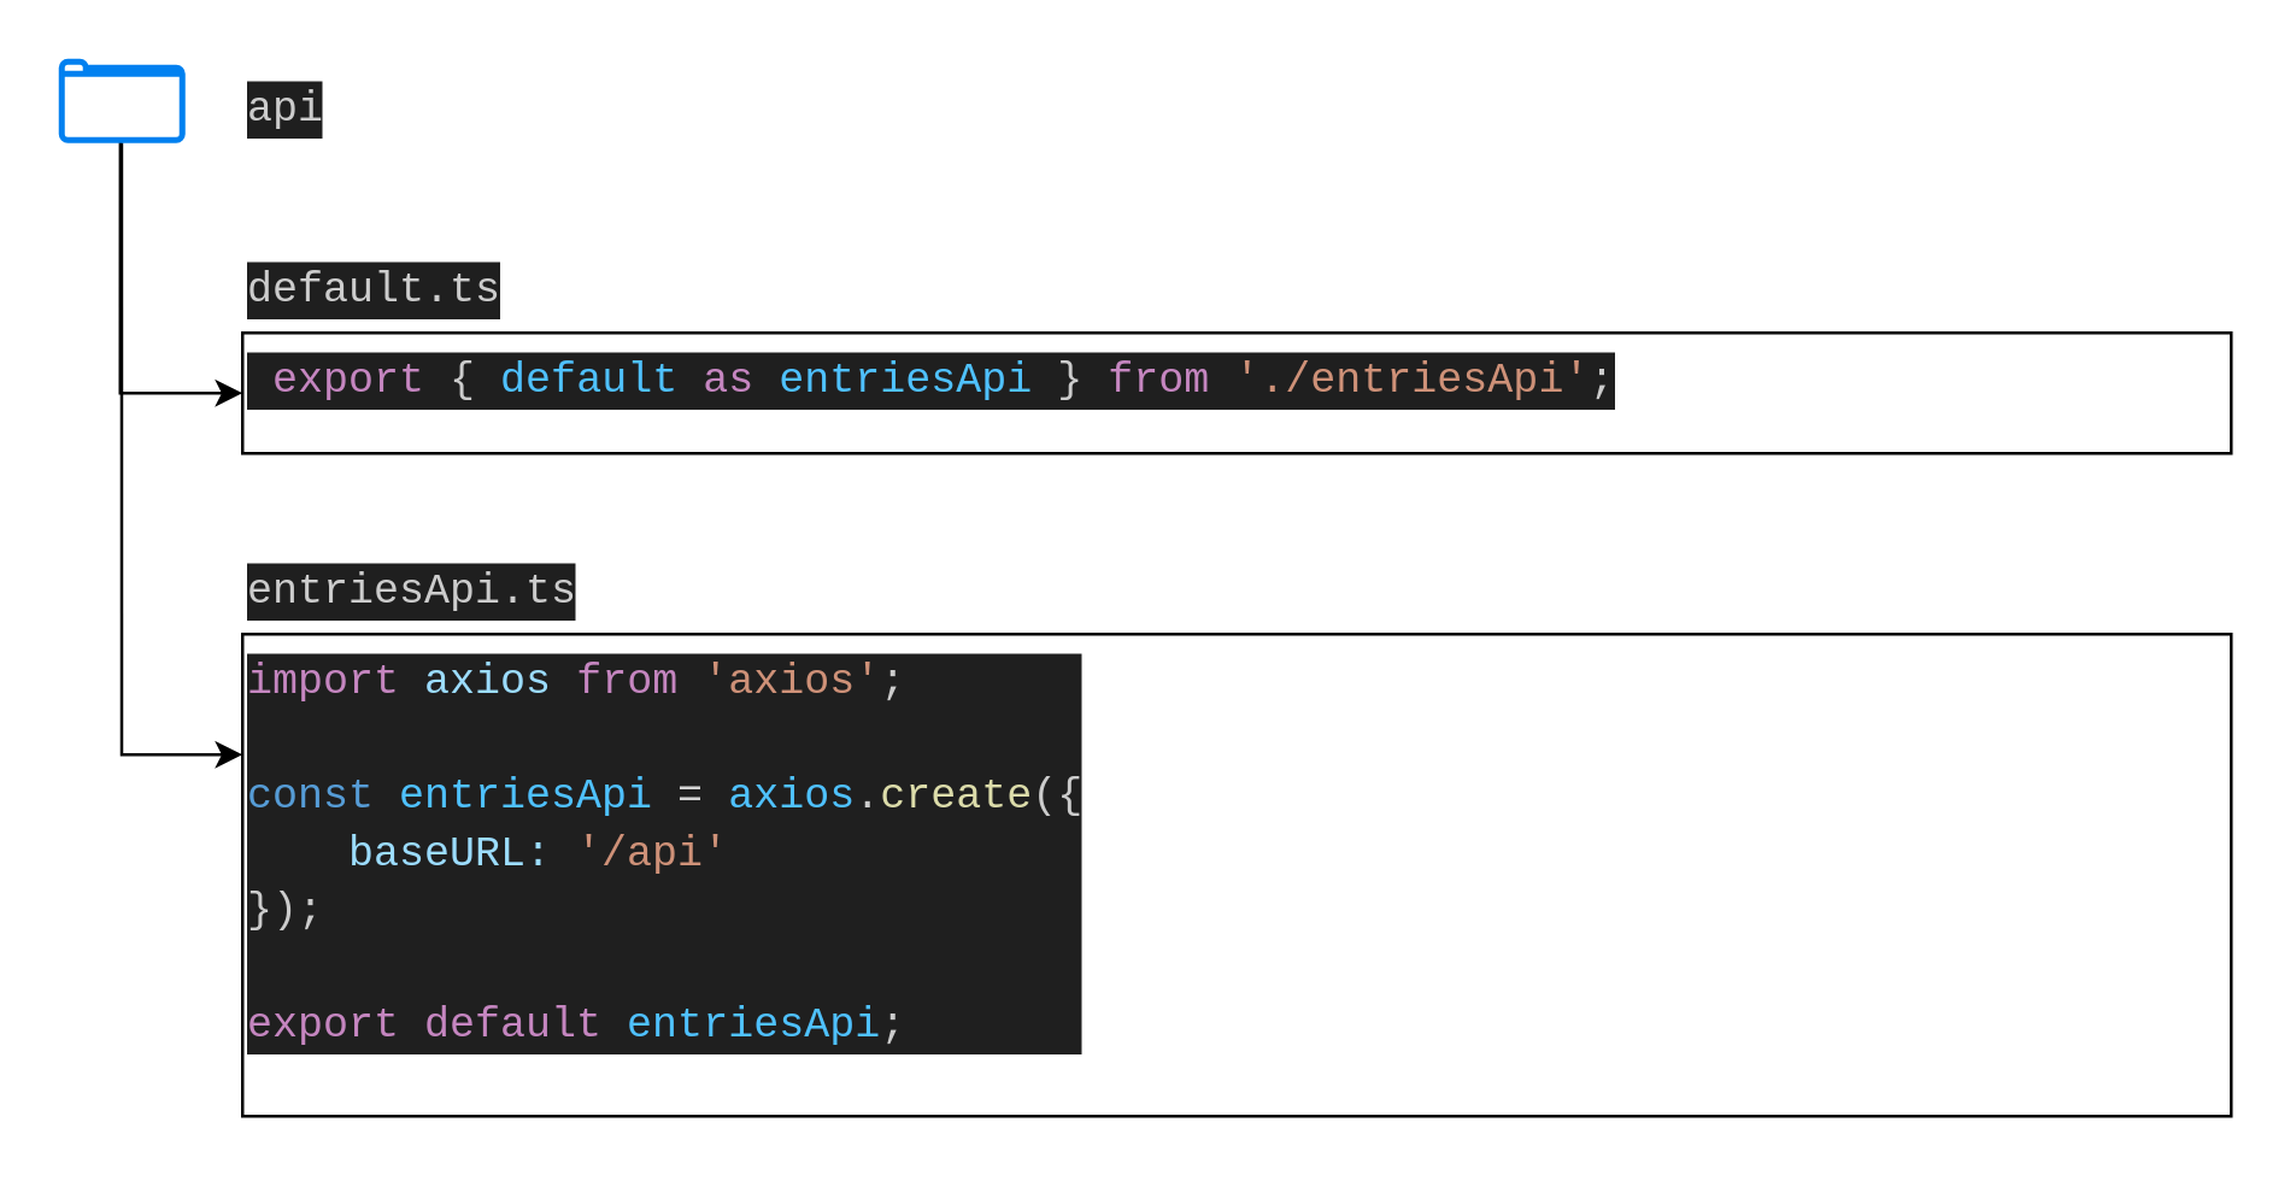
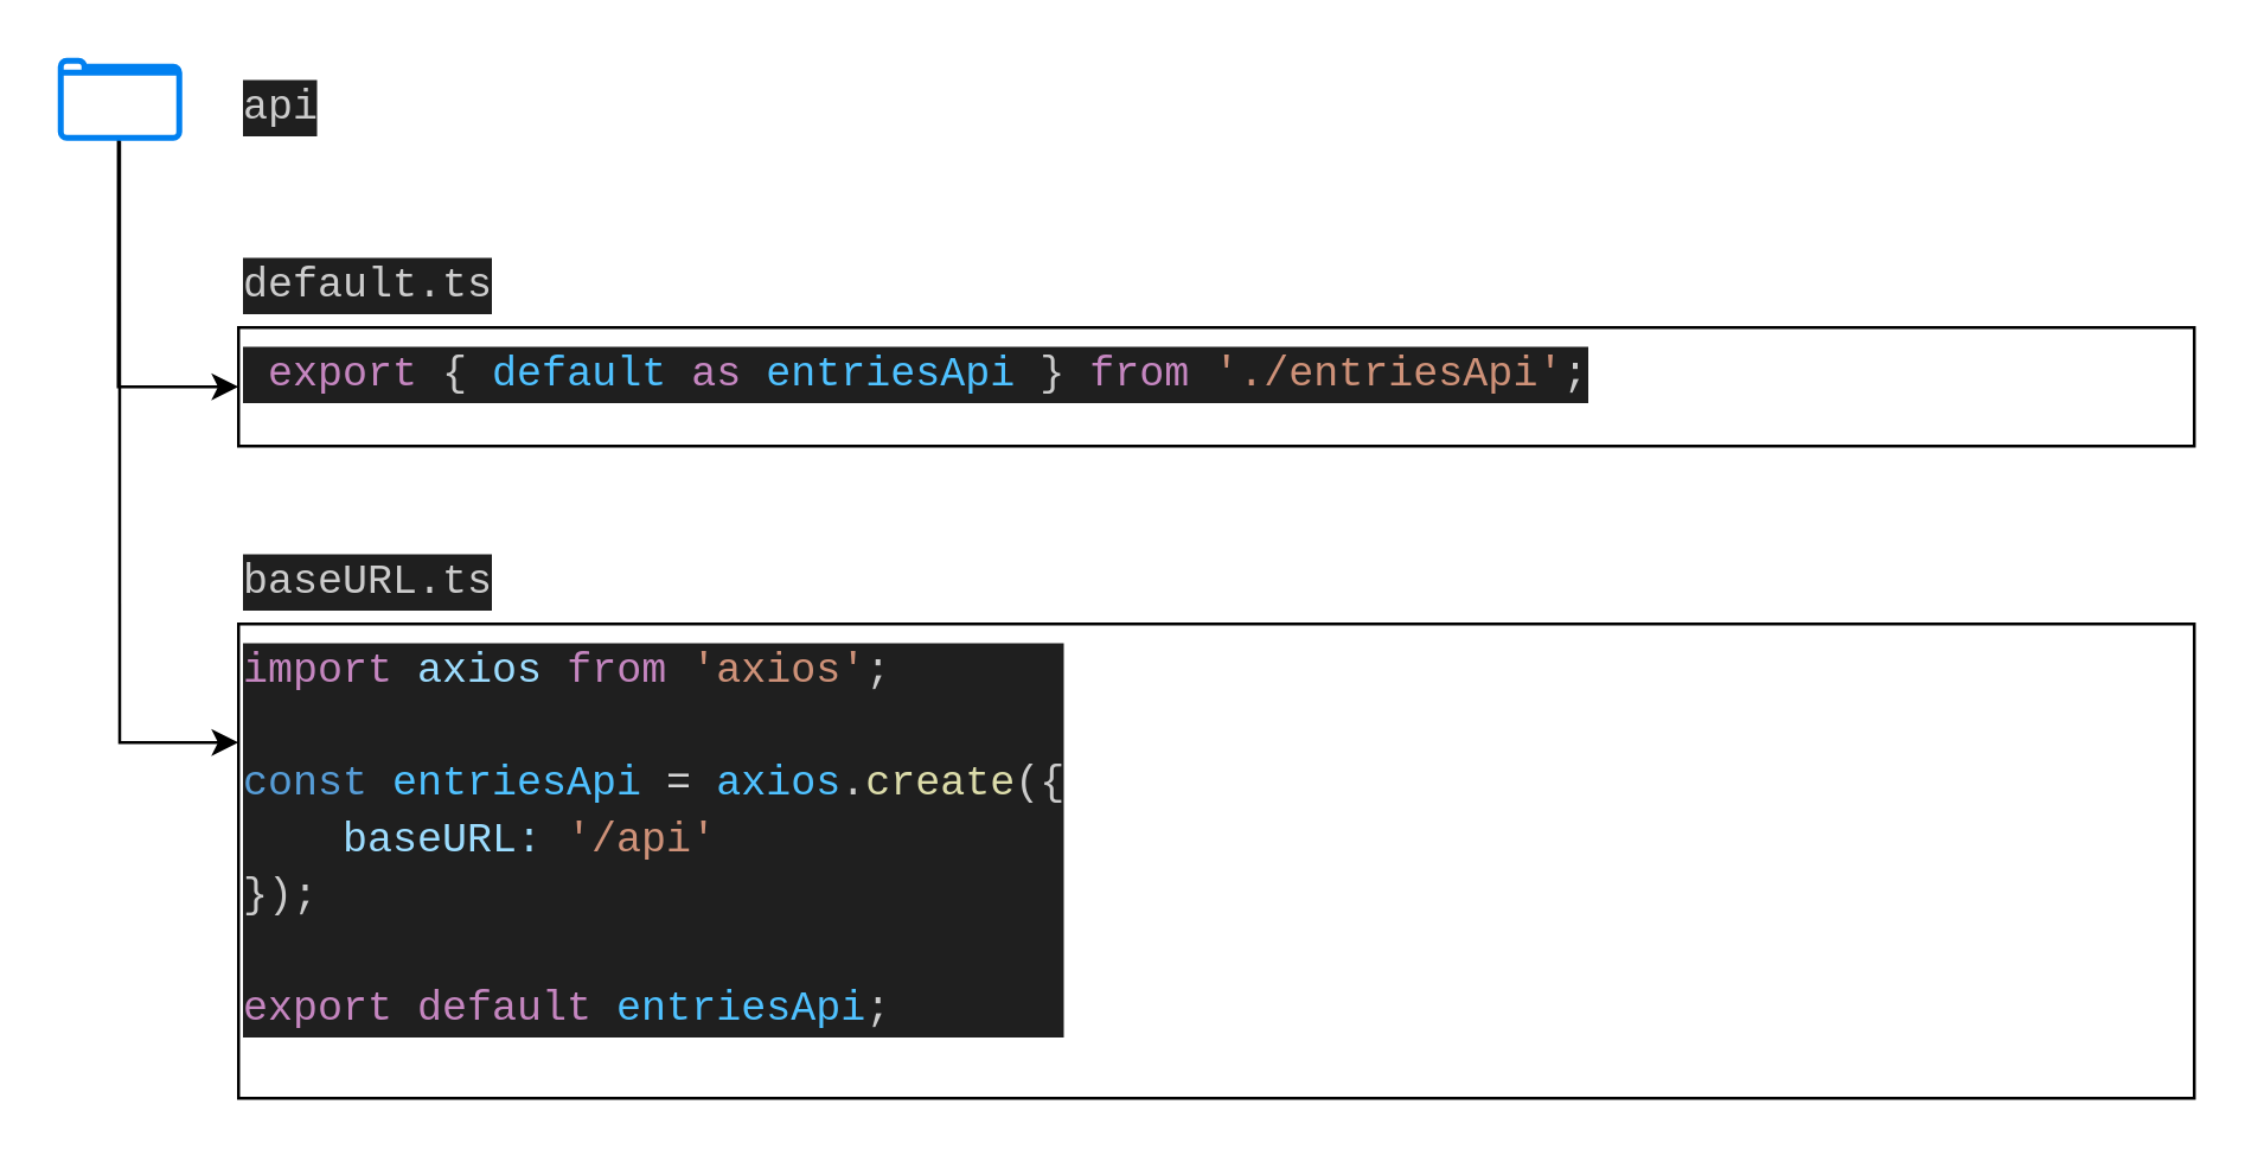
- <mxCell id="9" value="&lt;div style=&quot;color: rgb(204, 204, 204); background-color: rgb(31, 31, 31); font-family: Consolas, &amp;quot;Courier New&amp;quot;, monospace; font-weight: normal; font-size: 14px; line-height: 19px;&quot;&gt;&lt;div&gt;entriesApi.ts&lt;/div&gt;&lt;/div&gt;" style="text;whiteSpace=wrap;html=1;" vertex="1" parent="1"><mxGeometry x="80" y="180" width="450" height="40" as="geometry" /></mxCell>
+ <mxCell id="9" value="&lt;div style=&quot;color: rgb(204, 204, 204); background-color: rgb(31, 31, 31); font-family: Consolas, &amp;quot;Courier New&amp;quot;, monospace; font-weight: normal; font-size: 14px; line-height: 19px;&quot;&gt;&lt;div&gt;baseURL.ts&lt;/div&gt;&lt;/div&gt;" style="text;whiteSpace=wrap;html=1;" vertex="1" parent="1"><mxGeometry x="80" y="180" width="450" height="40" as="geometry" /></mxCell>
